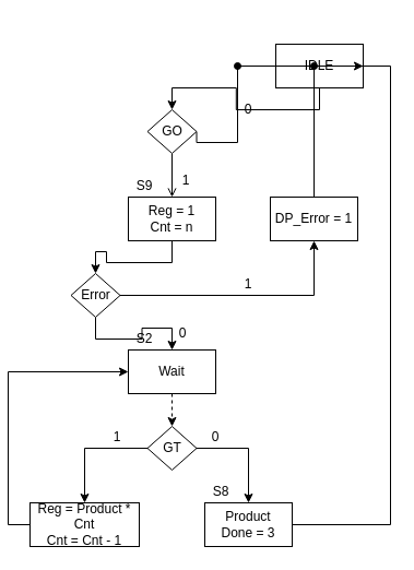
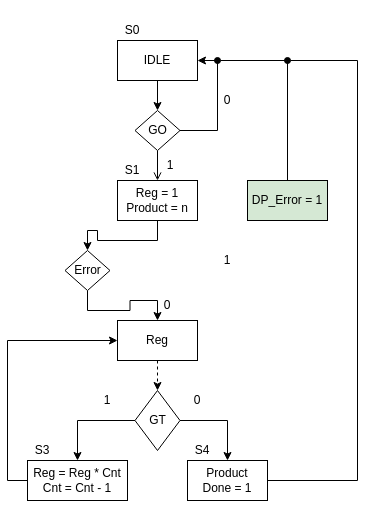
+ <mxCell id="29" value="S0" style="text;html=1;strokeColor=none;fillColor=none;align=center;verticalAlign=middle;whiteSpace=wrap;rounded=0;" parent="1" vertex="1"><mxGeometry x="110" y="20" width="30" height="20" as="geometry" /></mxCell>
- <mxCell id="3" value="IDLE" style="rounded=0;whiteSpace=wrap;html=1;" parent="1" vertex="1"><mxGeometry x="245" y="40" width="80" height="40" as="geometry" /></mxCell>
+ <mxCell id="3" value="IDLE" style="rounded=0;whiteSpace=wrap;html=1;" parent="1" vertex="1"><mxGeometry x="110" y="40" width="80" height="40" as="geometry" /></mxCell>
- <mxCell id="6" value="GO" style="rhombus;whiteSpace=wrap;html=1;" parent="1" vertex="1"><mxGeometry x="127.5" y="100" width="45" height="40" as="geometry" /></mxCell>
+ <mxCell id="6" value="GO" style="rhombus;whiteSpace=wrap;html=1;" parent="1" vertex="1"><mxGeometry x="127.5" y="110" width="45" height="40" as="geometry" /></mxCell>
- <mxCell id="30" value="S9" style="text;html=1;strokeColor=none;fillColor=none;align=center;verticalAlign=middle;whiteSpace=wrap;rounded=0;" parent="1" vertex="1"><mxGeometry x="110" y="160" width="30" height="20" as="geometry" /></mxCell>
+ <mxCell id="30" value="S1" style="text;html=1;strokeColor=none;fillColor=none;align=center;verticalAlign=middle;whiteSpace=wrap;rounded=0;" parent="1" vertex="1"><mxGeometry x="110" y="160" width="30" height="20" as="geometry" /></mxCell>
- <mxCell id="9" value="Reg = 1&lt;br&gt;Cnt = n" style="rounded=0;whiteSpace=wrap;html=1;" parent="1" vertex="1"><mxGeometry x="110" y="180" width="80" height="40" as="geometry" /></mxCell>
+ <mxCell id="9" value="Reg = 1&lt;br&gt;Product = n" style="rounded=0;whiteSpace=wrap;html=1;" parent="1" vertex="1"><mxGeometry x="110" y="180" width="80" height="40" as="geometry" /></mxCell>
- <mxCell id="15" value="DP_Error = 1" style="rounded=0;whiteSpace=wrap;html=1;" parent="1" vertex="1"><mxGeometry x="240" y="180" width="80" height="40" as="geometry" /></mxCell>
+ <mxCell id="15" value="DP_Error = 1" style="rounded=0;whiteSpace=wrap;html=1;fillColor=#d5e8d4;" parent="1" vertex="1"><mxGeometry x="240" y="180" width="80" height="40" as="geometry" /></mxCell>
- <mxCell id="11" style="edgeStyle=orthogonalEdgeStyle;rounded=0;orthogonalLoop=1;jettySize=auto;html=1;exitX=1;exitY=0.5;exitDx=0;exitDy=0;entryX=0.5;entryY=1;entryDx=0;entryDy=0;" parent="1" source="13" target="15" edge="1"><mxGeometry relative="1" as="geometry" /></mxCell>
- <mxCell id="31" value="S2" style="text;html=1;strokeColor=none;fillColor=none;align=center;verticalAlign=middle;whiteSpace=wrap;rounded=0;" parent="1" vertex="1"><mxGeometry x="110" y="300" width="30" height="20" as="geometry" /></mxCell>
- <mxCell id="17" value="Wait" style="rounded=0;whiteSpace=wrap;html=1;" parent="1" vertex="1"><mxGeometry x="110" y="320" width="80" height="40" as="geometry" /></mxCell>
+ <mxCell id="17" value="Reg" style="rounded=0;whiteSpace=wrap;html=1;" parent="1" vertex="1"><mxGeometry x="110" y="320" width="80" height="40" as="geometry" /></mxCell>
- <mxCell id="20" value="GT" style="rhombus;whiteSpace=wrap;html=1;" parent="1" vertex="1"><mxGeometry x="127.5" y="390" width="45" height="40" as="geometry" /></mxCell>
+ <mxCell id="20" value="GT" style="rhombus;whiteSpace=wrap;html=1;" parent="1" vertex="1"><mxGeometry x="127.5" y="390" width="45" height="60" as="geometry" /></mxCell>
+ <mxCell id="33" value="S3" style="text;html=1;strokeColor=none;fillColor=none;align=center;verticalAlign=middle;whiteSpace=wrap;rounded=0;" parent="1" vertex="1"><mxGeometry x="20" y="440" width="30" height="20" as="geometry" /></mxCell>
- <mxCell id="32" value="S8" style="text;html=1;strokeColor=none;fillColor=none;align=center;verticalAlign=middle;whiteSpace=wrap;rounded=0;" parent="1" vertex="1"><mxGeometry x="180" y="440" width="30" height="20" as="geometry" /></mxCell>
+ <mxCell id="32" value="S4" style="text;html=1;strokeColor=none;fillColor=none;align=center;verticalAlign=middle;whiteSpace=wrap;rounded=0;" parent="1" vertex="1"><mxGeometry x="180" y="440" width="30" height="20" as="geometry" /></mxCell>
- <mxCell id="22" value="Reg = Product * Cnt&lt;br&gt;Cnt = Cnt - 1" style="rounded=0;whiteSpace=wrap;html=1;" parent="1" vertex="1"><mxGeometry x="20" y="460" width="100" height="40" as="geometry" /></mxCell>
+ <mxCell id="22" value="Reg = Reg * Cnt&lt;br&gt;Cnt = Cnt - 1" style="rounded=0;whiteSpace=wrap;html=1;" parent="1" vertex="1"><mxGeometry x="20" y="460" width="100" height="40" as="geometry" /></mxCell>
- <mxCell id="24" value="Product&lt;br&gt;Done = 3" style="rounded=0;whiteSpace=wrap;html=1;" parent="1" vertex="1"><mxGeometry x="180" y="460" width="80" height="40" as="geometry" /></mxCell>
+ <mxCell id="24" value="Product&lt;br&gt;Done = 1" style="rounded=0;whiteSpace=wrap;html=1;" parent="1" vertex="1"><mxGeometry x="180" y="460" width="80" height="40" as="geometry" /></mxCell>
